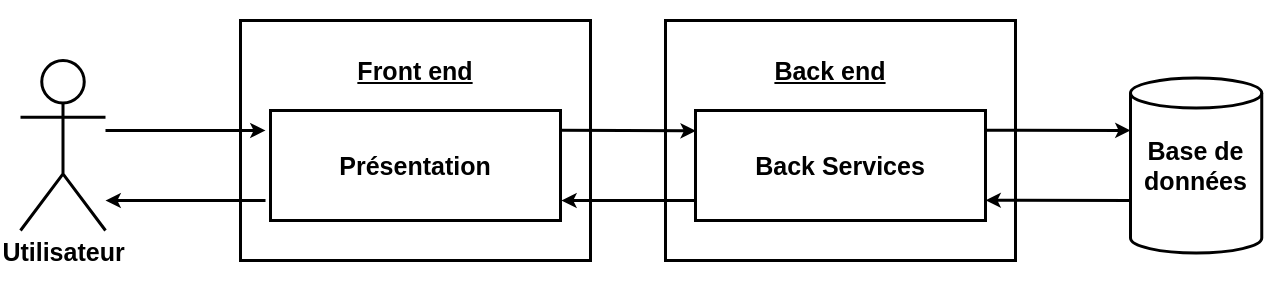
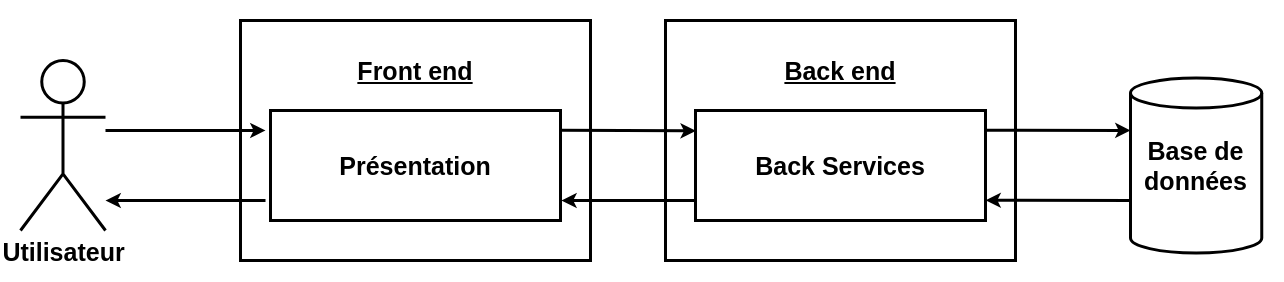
- <mxCell id="8" value="&lt;b&gt;&lt;u&gt;Back end&lt;/u&gt;&lt;/b&gt;" style="text;html=1;strokeColor=none;fillColor=none;align=center;verticalAlign=middle;whiteSpace=wrap;rounded=0;fontSize=25;" vertex="1" parent="1"><mxGeometry x="710" y="60" width="240" height="20" as="geometry" /></mxCell>
+ <mxCell id="8" value="&lt;b&gt;&lt;u&gt;Back end&lt;/u&gt;&lt;/b&gt;" style="text;html=1;strokeColor=none;fillColor=none;align=center;verticalAlign=middle;whiteSpace=wrap;rounded=0;fontSize=25;" vertex="1" parent="1"><mxGeometry x="720" y="60" width="240" height="20" as="geometry" /></mxCell>
